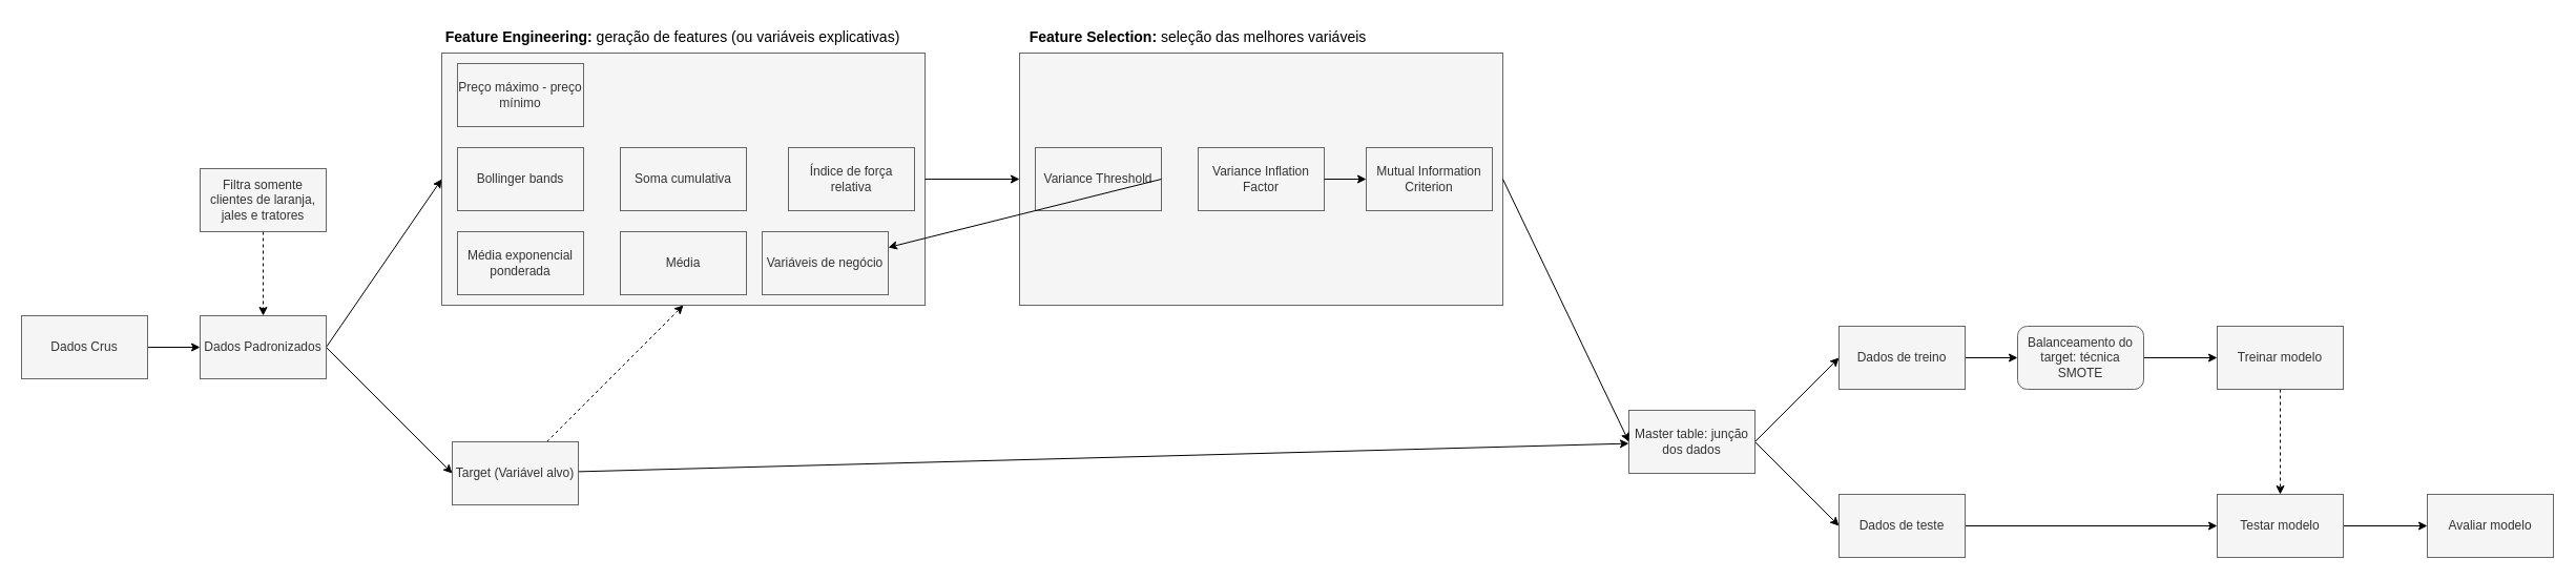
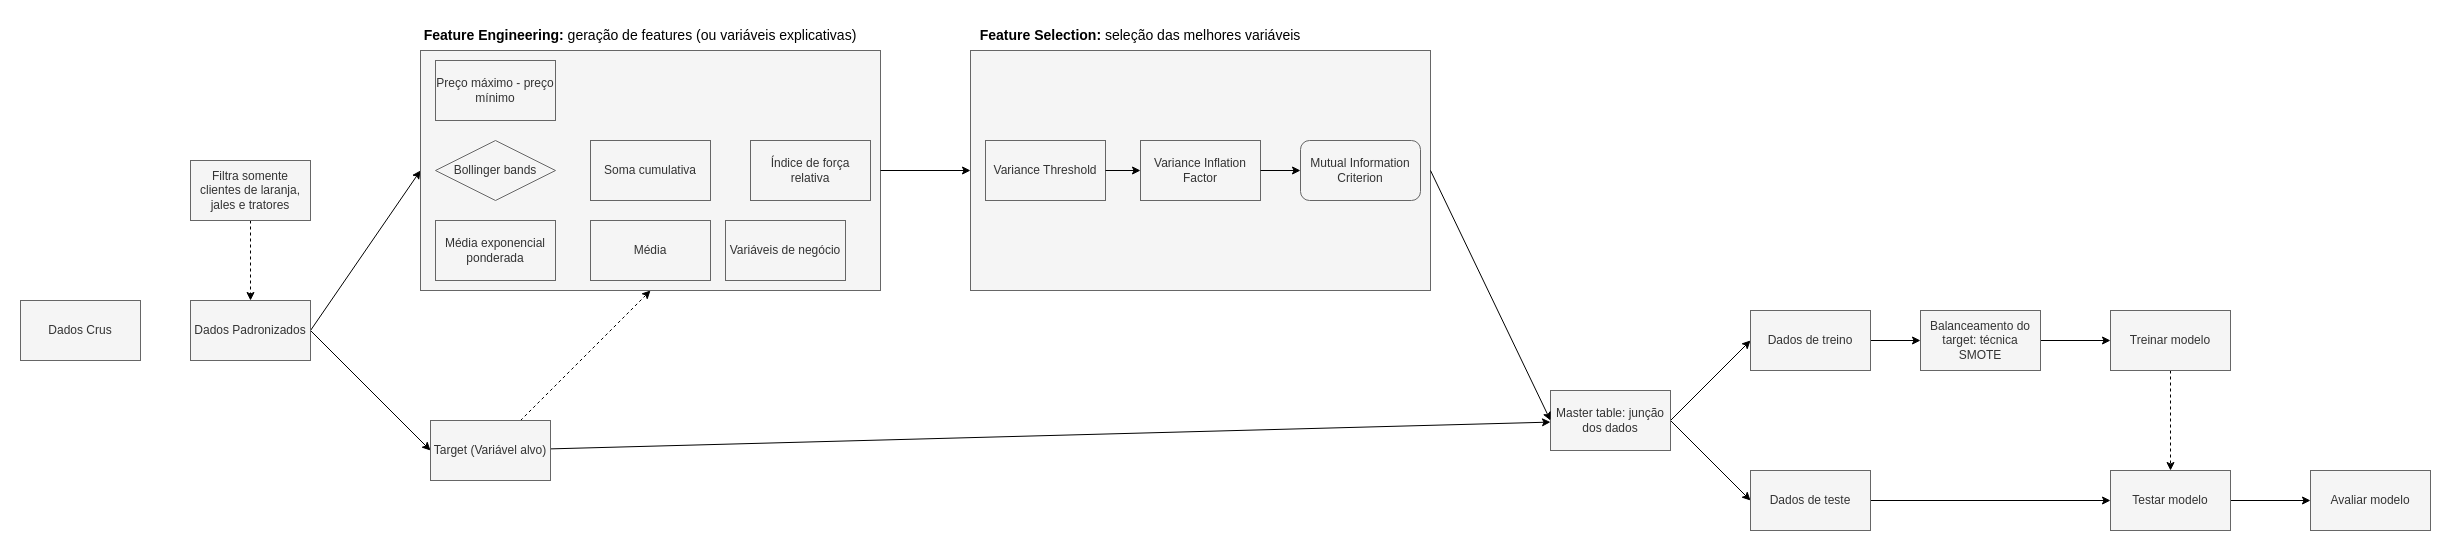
- <mxCell id="16" value="Bollinger bands" style="rounded=0;whiteSpace=wrap;html=1;fillColor=#f5f5f5;fontColor=#333333;strokeColor=#666666;" vertex="1" parent="10"><mxGeometry x="15" y="90" width="120" height="60" as="geometry" /></mxCell>
+ <mxCell id="16" value="Bollinger bands" style="rhombus;whiteSpace=wrap;html=1;fillColor=#f5f5f5;fontColor=#333333;strokeColor=#666666;" vertex="1" parent="10"><mxGeometry x="15" y="90" width="120" height="60" as="geometry" /></mxCell>
- <mxCell id="24" value="Mutual Information Criterion" style="rounded=0;whiteSpace=wrap;html=1;fillColor=#f5f5f5;fontColor=#333333;strokeColor=#666666;" vertex="1" parent="21"><mxGeometry x="330" y="90" width="120" height="60" as="geometry" /></mxCell>
+ <mxCell id="24" value="Mutual Information Criterion" style="whiteSpace=wrap;html=1;fillColor=#f5f5f5;fontColor=#333333;strokeColor=#666666;rounded=1;" vertex="1" parent="21"><mxGeometry x="330" y="90" width="120" height="60" as="geometry" /></mxCell>
- <mxCell id="27" style="edgeStyle=none;html=1;strokeColor=#000000;fontSize=14;fontColor=#000000;exitX=1;exitY=0.5;exitDx=0;exitDy=0;" edge="1" parent="21" source="25" target="14"><mxGeometry relative="1" as="geometry" /></mxCell>
+ <mxCell id="27" style="edgeStyle=none;html=1;entryX=0;entryY=0.5;entryDx=0;entryDy=0;strokeColor=#000000;fontSize=14;fontColor=#000000;exitX=1;exitY=0.5;exitDx=0;exitDy=0;" edge="1" parent="21" source="25" target="23"><mxGeometry relative="1" as="geometry" /></mxCell>
- <mxCell id="2" value="" style="edgeStyle=none;html=1;strokeColor=#000000;" edge="1" parent="1" source="3" target="6"><mxGeometry relative="1" as="geometry" /></mxCell>
- <mxCell id="39" value="Balanceamento do target: técnica SMOTE" style="whiteSpace=wrap;html=1;fillColor=#f5f5f5;fontColor=#333333;strokeColor=#666666;rounded=1;" vertex="1" parent="1"><mxGeometry x="1920" y="310" width="120" height="60" as="geometry" /></mxCell>
+ <mxCell id="39" value="Balanceamento do target: técnica SMOTE" style="rounded=0;whiteSpace=wrap;html=1;fillColor=#f5f5f5;fontColor=#333333;strokeColor=#666666;" vertex="1" parent="1"><mxGeometry x="1920" y="310" width="120" height="60" as="geometry" /></mxCell>
